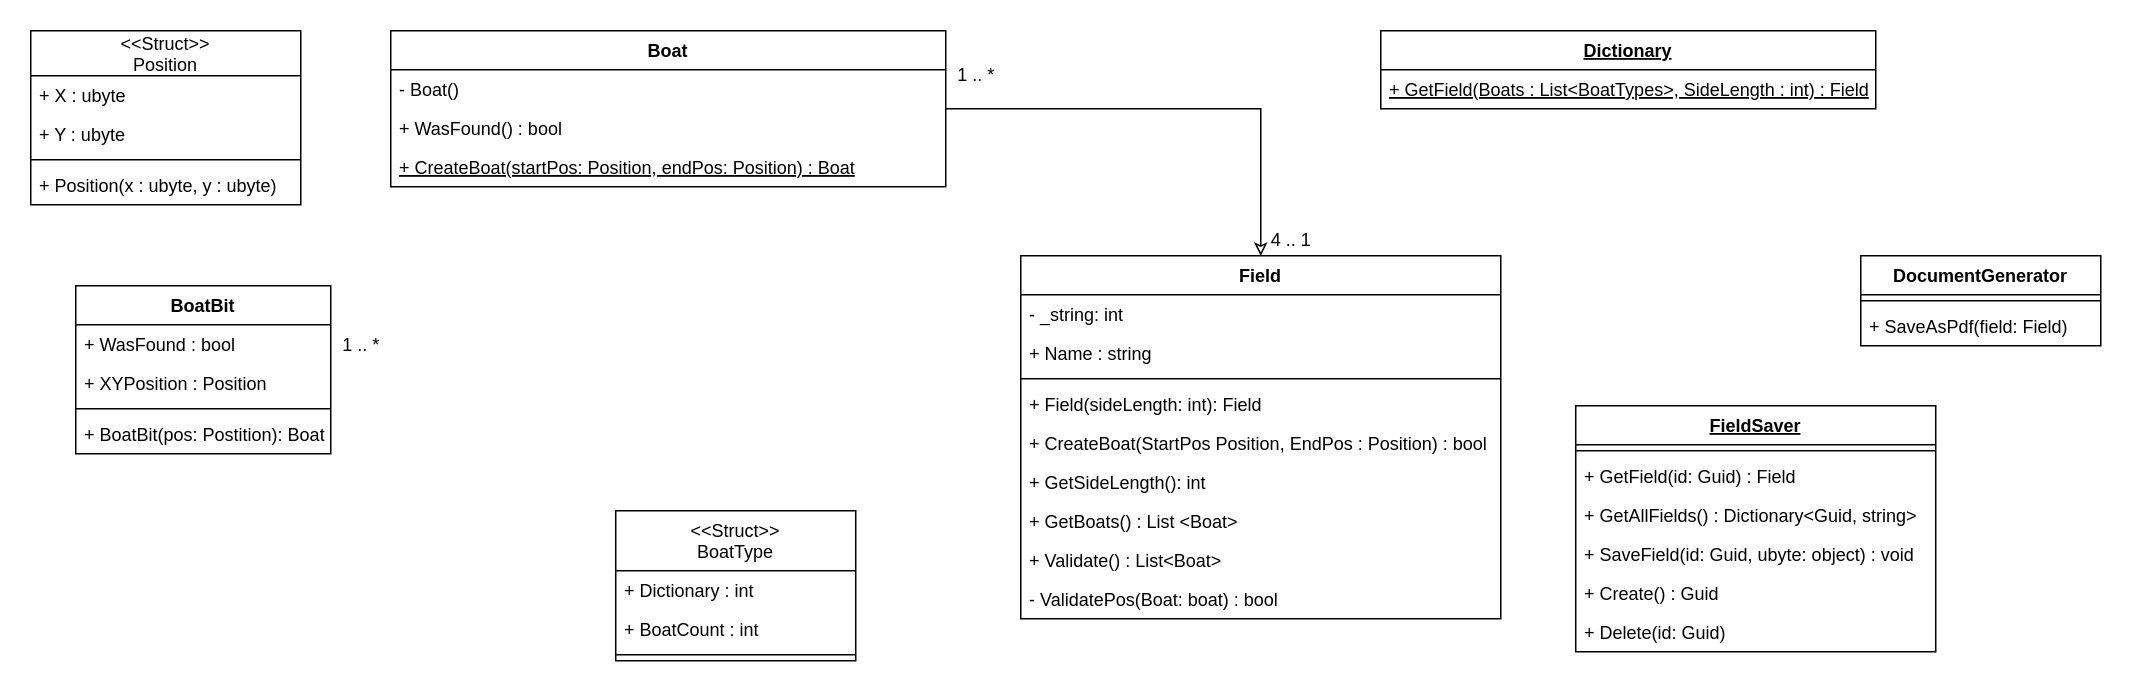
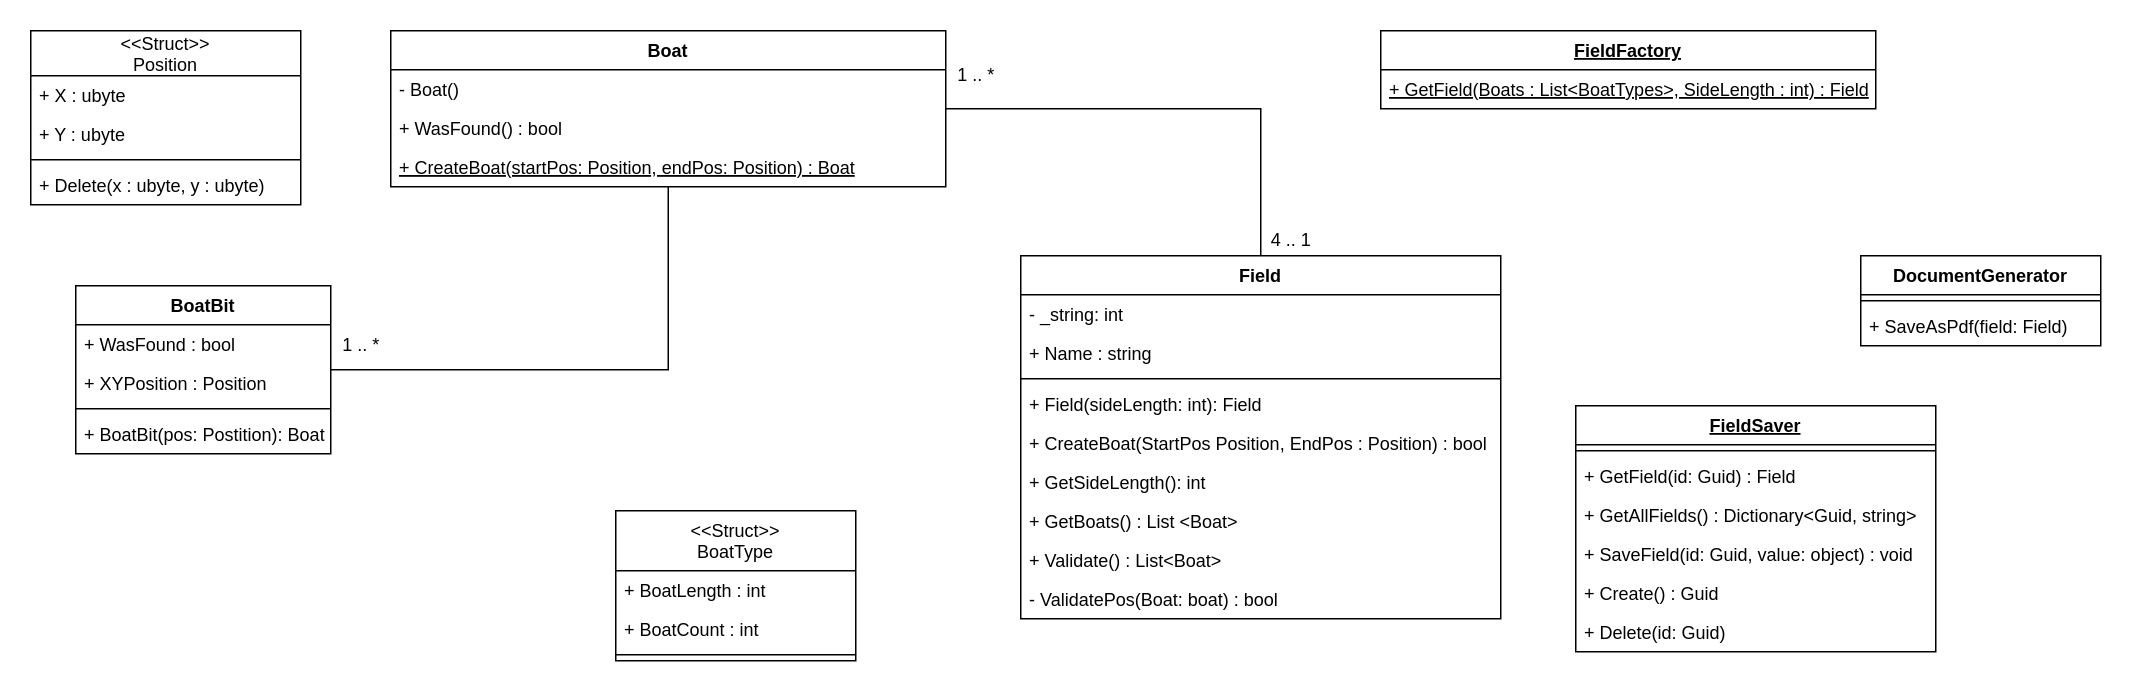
- <mxCell id="30" value="Dictionary" style="swimlane;fontStyle=5;align=center;verticalAlign=top;childLayout=stackLayout;horizontal=1;startSize=26;horizontalStack=0;resizeParent=1;resizeParentMax=0;resizeLast=0;collapsible=1;marginBottom=0;" parent="1" vertex="1"><mxGeometry x="920" y="20" width="330" height="52" as="geometry" /></mxCell>
+ <mxCell id="30" value="FieldFactory" style="swimlane;fontStyle=5;align=center;verticalAlign=top;childLayout=stackLayout;horizontal=1;startSize=26;horizontalStack=0;resizeParent=1;resizeParentMax=0;resizeLast=0;collapsible=1;marginBottom=0;" parent="1" vertex="1"><mxGeometry x="920" y="20" width="330" height="52" as="geometry" /></mxCell>
- <mxCell id="46" value="+ Position(x : ubyte, y : ubyte)" style="text;strokeColor=none;fillColor=none;align=left;verticalAlign=top;spacingLeft=4;spacingRight=4;overflow=hidden;rotatable=0;points=[[0,0.5],[1,0.5]];portConstraint=eastwest;" vertex="1" parent="42"><mxGeometry y="90" width="180" height="26" as="geometry" /></mxCell>
+ <mxCell id="46" value="+ Delete(x : ubyte, y : ubyte)" style="text;strokeColor=none;fillColor=none;align=left;verticalAlign=top;spacingLeft=4;spacingRight=4;overflow=hidden;rotatable=0;points=[[0,0.5],[1,0.5]];portConstraint=eastwest;" vertex="1" parent="42"><mxGeometry y="90" width="180" height="26" as="geometry" /></mxCell>
- <mxCell id="12" style="edgeStyle=orthogonalEdgeStyle;rounded=0;orthogonalLoop=1;jettySize=auto;html=1;endArrow=classic;endFill=0;" parent="1" source="7" target="13" edge="1"><mxGeometry relative="1" as="geometry" /></mxCell>
+ <mxCell id="12" style="edgeStyle=orthogonalEdgeStyle;rounded=0;orthogonalLoop=1;jettySize=auto;html=1;endArrow=none;endFill=0;" parent="1" source="7" target="13" edge="1"><mxGeometry relative="1" as="geometry" /></mxCell>
+ <mxCell id="11" style="edgeStyle=orthogonalEdgeStyle;rounded=0;orthogonalLoop=1;jettySize=auto;html=1;endArrow=none;endFill=0;" parent="1" source="2" target="7" edge="1"><mxGeometry relative="1" as="geometry" /></mxCell>
- <mxCell id="39" value="+ SaveField(id: Guid, ubyte: object) : void" style="text;strokeColor=none;fillColor=none;align=left;verticalAlign=top;spacingLeft=4;spacingRight=4;overflow=hidden;rotatable=0;points=[[0,0.5],[1,0.5]];portConstraint=eastwest;" parent="35" vertex="1"><mxGeometry y="86" width="240" height="26" as="geometry" /></mxCell>
+ <mxCell id="39" value="+ SaveField(id: Guid, value: object) : void" style="text;strokeColor=none;fillColor=none;align=left;verticalAlign=top;spacingLeft=4;spacingRight=4;overflow=hidden;rotatable=0;points=[[0,0.5],[1,0.5]];portConstraint=eastwest;" parent="35" vertex="1"><mxGeometry y="86" width="240" height="26" as="geometry" /></mxCell>
- <mxCell id="27" value="+ Dictionary : int" style="text;strokeColor=none;fillColor=none;align=left;verticalAlign=top;spacingLeft=4;spacingRight=4;overflow=hidden;rotatable=0;points=[[0,0.5],[1,0.5]];portConstraint=eastwest;" parent="26" vertex="1"><mxGeometry y="40" width="160" height="26" as="geometry" /></mxCell>
+ <mxCell id="27" value="+ BoatLength : int" style="text;strokeColor=none;fillColor=none;align=left;verticalAlign=top;spacingLeft=4;spacingRight=4;overflow=hidden;rotatable=0;points=[[0,0.5],[1,0.5]];portConstraint=eastwest;" parent="26" vertex="1"><mxGeometry y="40" width="160" height="26" as="geometry" /></mxCell>
